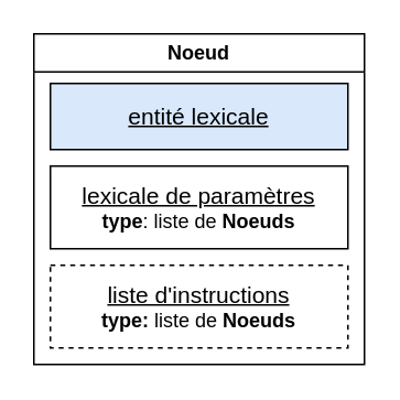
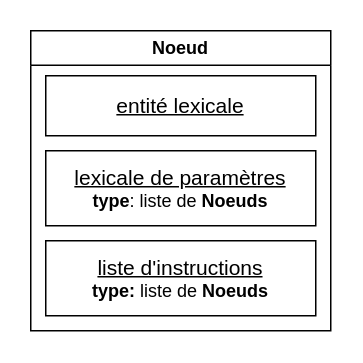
- <mxCell id="3" value="&lt;u&gt;&lt;font style=&quot;font-size: 14px;&quot;&gt;entité lexicale&lt;/font&gt;&lt;/u&gt;" style="whiteSpace=wrap;html=1;fillColor=#dae8fc;" vertex="1" parent="2"><mxGeometry x="10" y="30" width="180" height="40" as="geometry" /></mxCell>
+ <mxCell id="3" value="&lt;u&gt;&lt;font style=&quot;font-size: 14px;&quot;&gt;entité lexicale&lt;/font&gt;&lt;/u&gt;" style="whiteSpace=wrap;html=1;" vertex="1" parent="2"><mxGeometry x="10" y="30" width="180" height="40" as="geometry" /></mxCell>
- <mxCell id="5" value="&lt;font style=&quot;font-size: 14px;&quot;&gt;&lt;u style=&quot;&quot;&gt;liste d'instructions&lt;/u&gt;&lt;/font&gt;&lt;div style=&quot;&quot;&gt;&lt;font style=&quot;font-size: 12px;&quot;&gt;&lt;b style=&quot;&quot;&gt;type: &lt;/b&gt;liste de&amp;nbsp;&lt;b style=&quot;&quot;&gt;Noeuds&lt;/b&gt;&lt;/font&gt;&lt;/div&gt;" style="whiteSpace=wrap;html=1;dashed=1;" vertex="1" parent="2"><mxGeometry x="10" y="140" width="180" height="50" as="geometry" /></mxCell>
+ <mxCell id="5" value="&lt;font style=&quot;font-size: 14px;&quot;&gt;&lt;u style=&quot;&quot;&gt;liste d'instructions&lt;/u&gt;&lt;/font&gt;&lt;div style=&quot;&quot;&gt;&lt;font style=&quot;font-size: 12px;&quot;&gt;&lt;b style=&quot;&quot;&gt;type: &lt;/b&gt;liste de&amp;nbsp;&lt;b style=&quot;&quot;&gt;Noeuds&lt;/b&gt;&lt;/font&gt;&lt;/div&gt;" style="whiteSpace=wrap;html=1;" vertex="1" parent="2"><mxGeometry x="10" y="140" width="180" height="50" as="geometry" /></mxCell>
